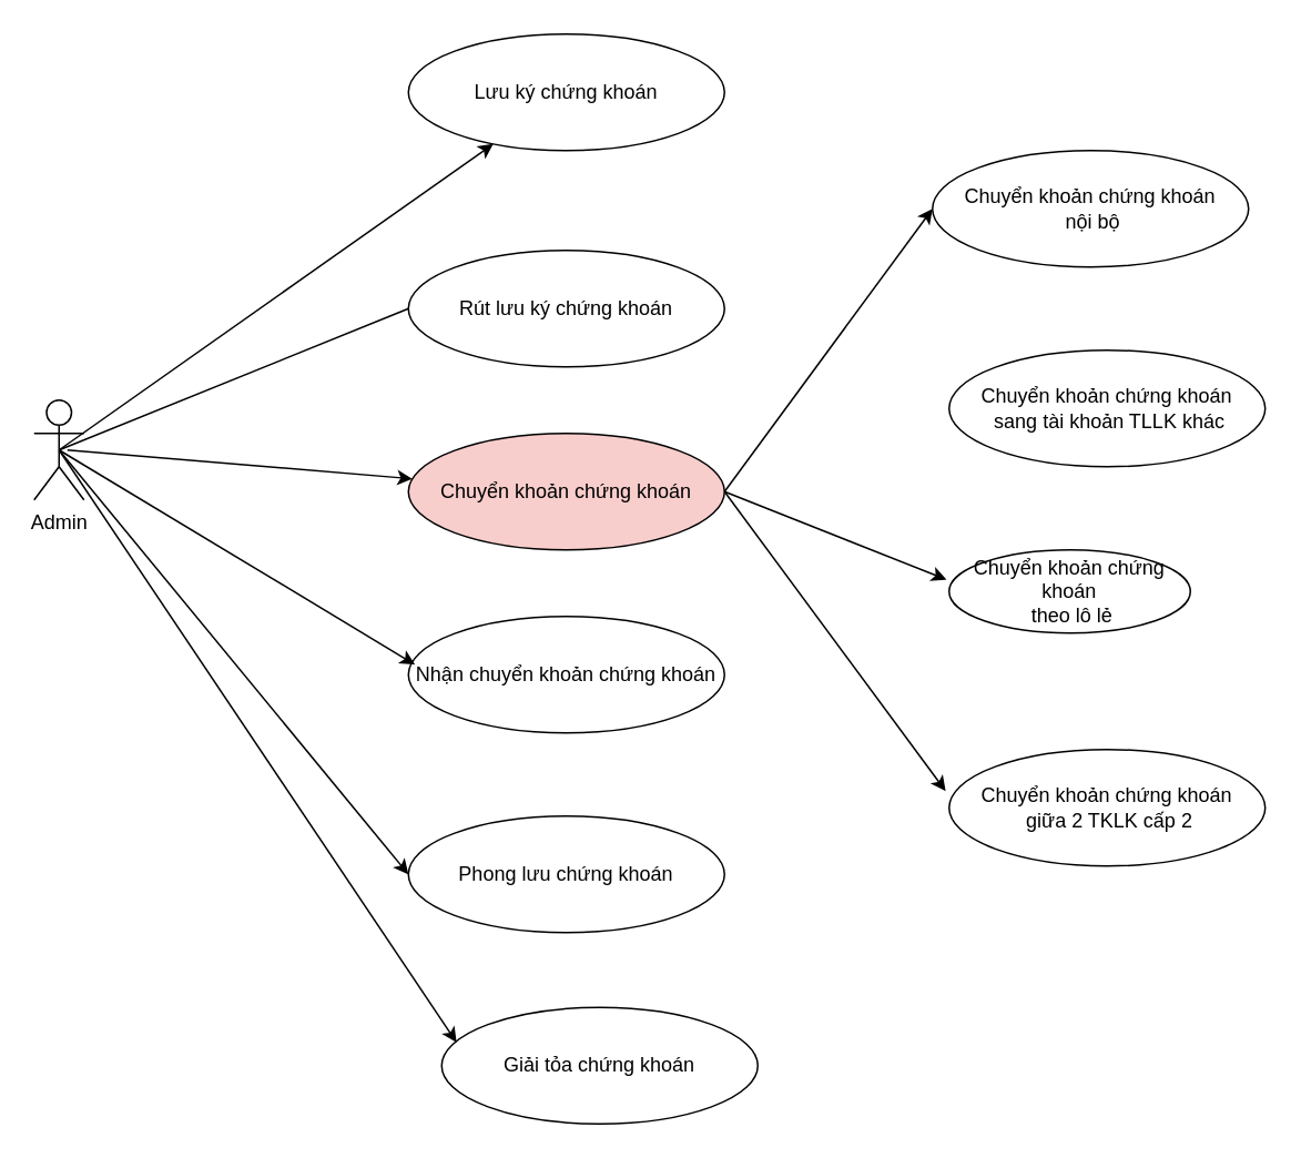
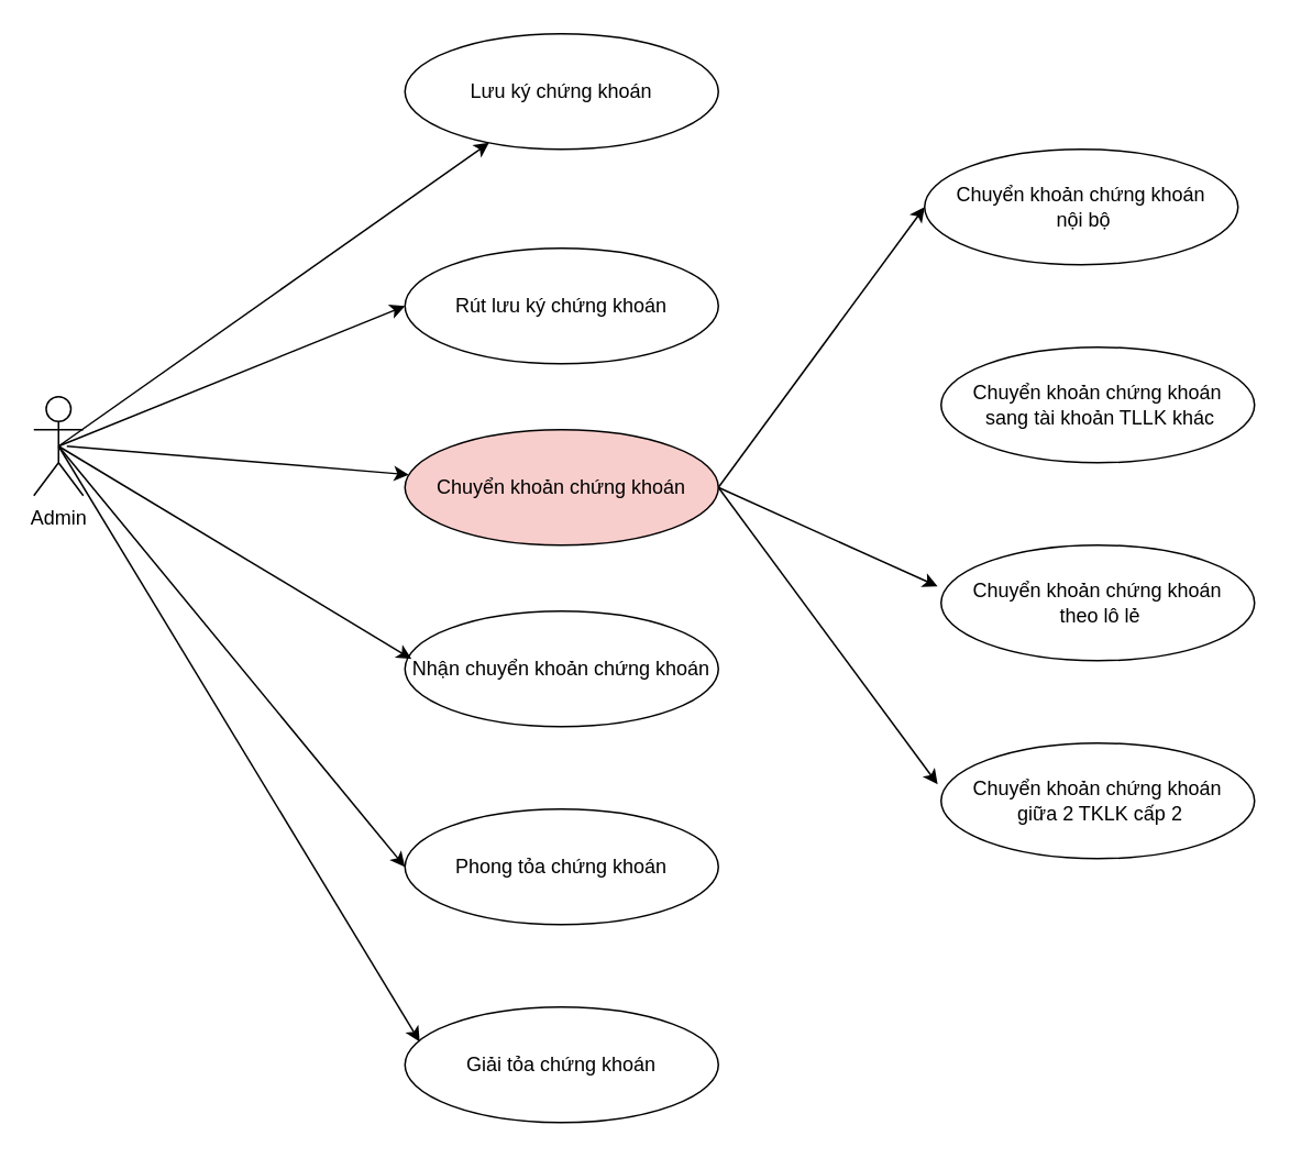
- <mxCell id="8" value="" style="endArrow=none;html=1;rounded=0;entryX=0;entryY=0.5;entryDx=0;entryDy=0;exitX=0.5;exitY=0.5;exitDx=0;exitDy=0;exitPerimeter=0;" edge="1" parent="1" source="2" target="5"><mxGeometry width="50" height="50" relative="1" as="geometry"><mxPoint x="40" y="270" as="sourcePoint" /><mxPoint x="306" y="96" as="targetPoint" /></mxGeometry></mxCell>
+ <mxCell id="8" value="" style="endArrow=classic;html=1;rounded=0;entryX=0;entryY=0.5;entryDx=0;entryDy=0;exitX=0.5;exitY=0.5;exitDx=0;exitDy=0;exitPerimeter=0;" edge="1" parent="1" source="2" target="5"><mxGeometry width="50" height="50" relative="1" as="geometry"><mxPoint x="40" y="270" as="sourcePoint" /><mxPoint x="306" y="96" as="targetPoint" /></mxGeometry></mxCell>
- <mxCell id="17" value="Chuyển khoản chứng khoán&lt;br&gt;&amp;nbsp;theo lô lẻ" style="ellipse;whiteSpace=wrap;html=1;" vertex="1" parent="1"><mxGeometry x="570" y="330" width="145" height="50" as="geometry" /></mxCell>
+ <mxCell id="17" value="Chuyển khoản chứng khoán&lt;br&gt;&amp;nbsp;theo lô lẻ" style="ellipse;whiteSpace=wrap;html=1;" vertex="1" parent="1"><mxGeometry x="570" y="330" width="190" height="70" as="geometry" /></mxCell>
- <mxCell id="11" value="Phong lưu chứng khoán" style="ellipse;whiteSpace=wrap;html=1;" vertex="1" parent="1"><mxGeometry x="245" y="490" width="190" height="70" as="geometry" /></mxCell>
+ <mxCell id="11" value="Phong tỏa chứng khoán" style="ellipse;whiteSpace=wrap;html=1;" vertex="1" parent="1"><mxGeometry x="245" y="490" width="190" height="70" as="geometry" /></mxCell>
- <mxCell id="12" value="Giải tỏa chứng khoán" style="ellipse;whiteSpace=wrap;html=1;" vertex="1" parent="1"><mxGeometry x="265" y="605" width="190" height="70" as="geometry" /></mxCell>
+ <mxCell id="12" value="Giải tỏa chứng khoán" style="ellipse;whiteSpace=wrap;html=1;" vertex="1" parent="1"><mxGeometry x="245" y="610" width="190" height="70" as="geometry" /></mxCell>
